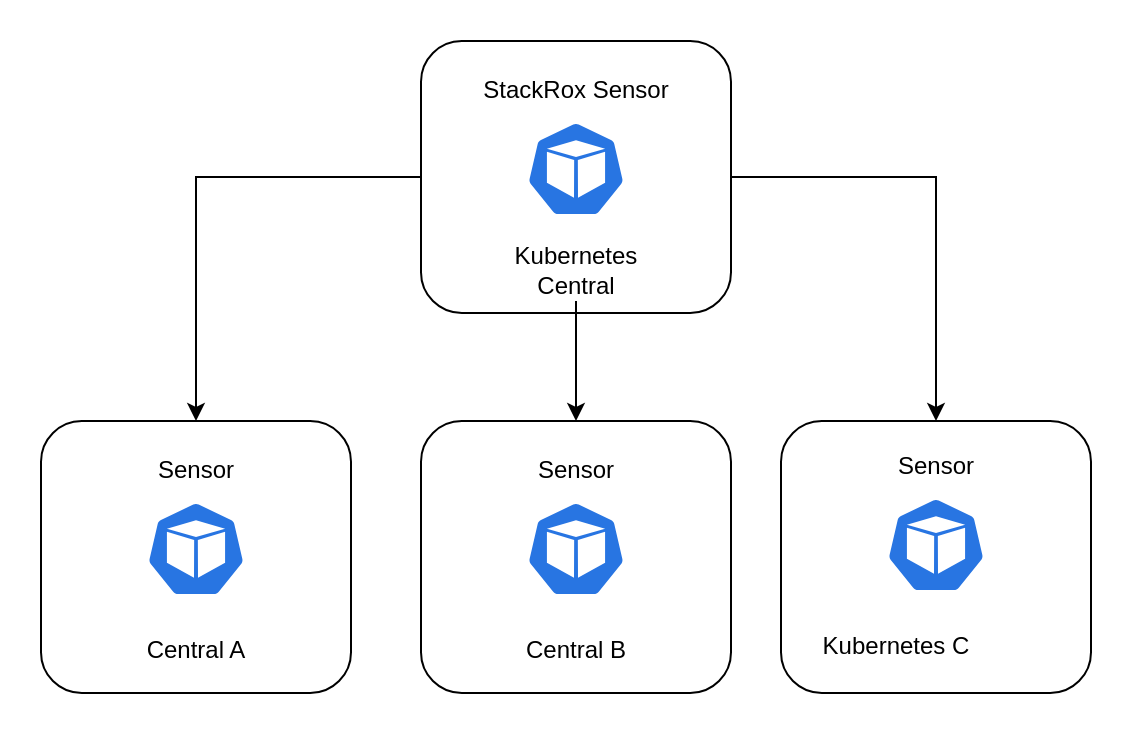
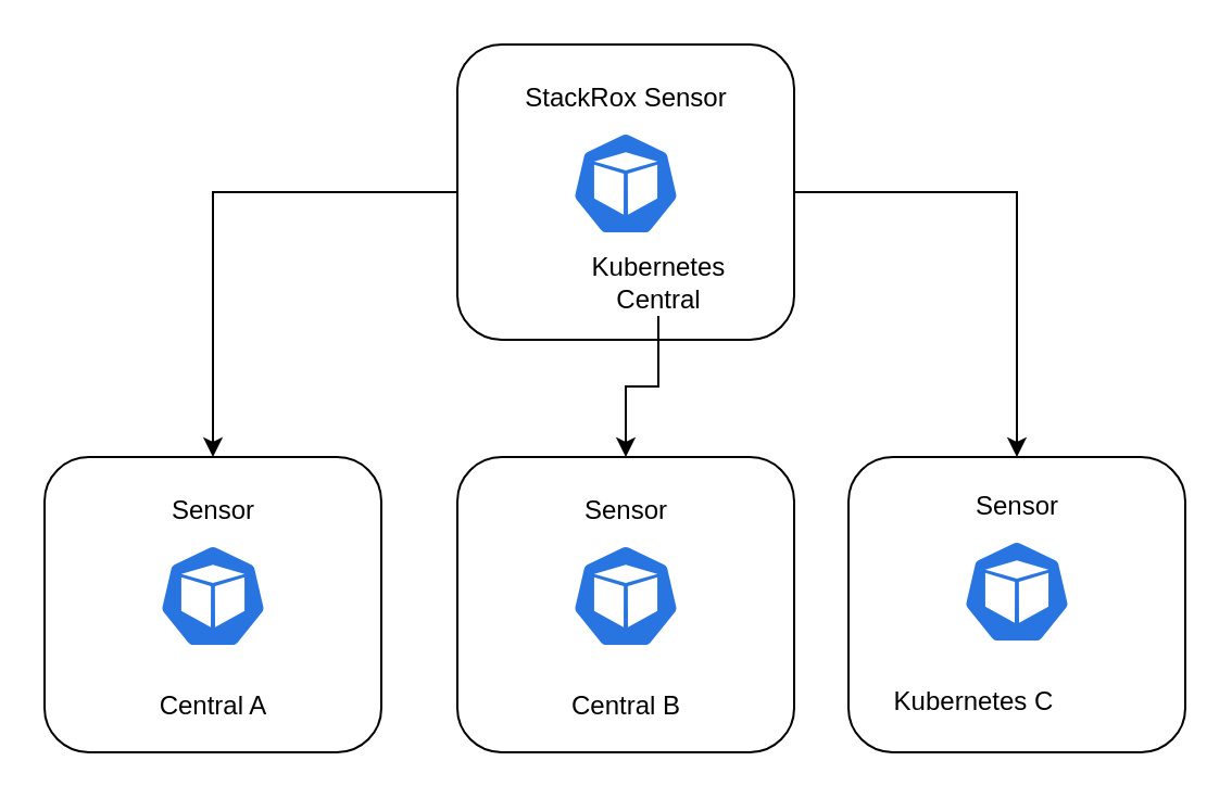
- <mxCell id="8" value="Kubernetes Central" style="text;html=1;strokeColor=none;fillColor=none;align=center;verticalAlign=middle;whiteSpace=wrap;rounded=0;" vertex="1" parent="1"><mxGeometry x="237.5" y="120" width="100" height="30" as="geometry" /></mxCell>
+ <mxCell id="8" value="Kubernetes Central" style="text;html=1;strokeColor=none;fillColor=none;align=center;verticalAlign=middle;whiteSpace=wrap;rounded=0;" vertex="1" parent="1"><mxGeometry x="252.5" y="115" width="100" height="30" as="geometry" /></mxCell>
